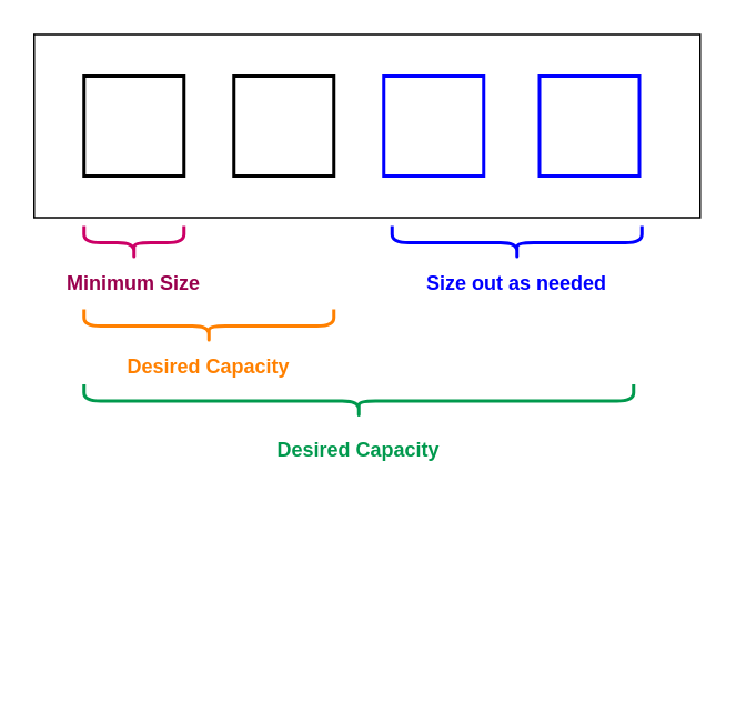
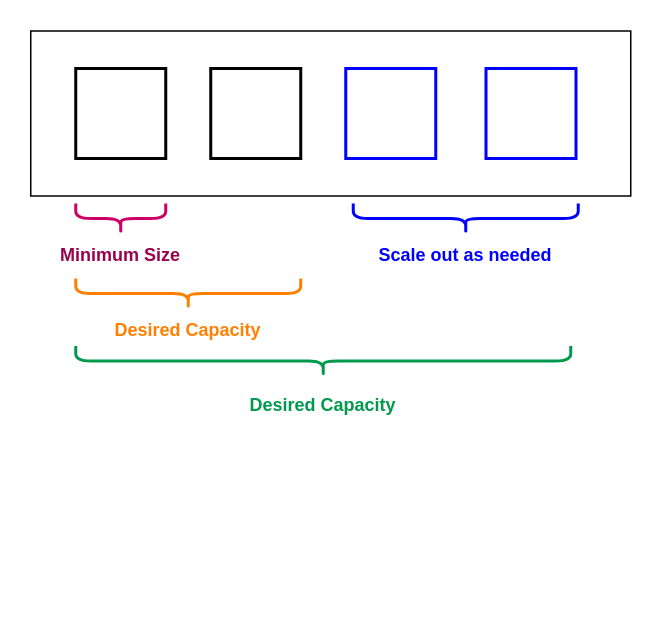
- <mxCell id="12" value="Size out as needed" style="text;html=1;strokeColor=none;fillColor=none;align=center;verticalAlign=middle;whiteSpace=wrap;rounded=0;fontColor=#0000FF;fontStyle=1" vertex="1" parent="1"><mxGeometry x="240" y="155" width="140" height="30" as="geometry" /></mxCell>
+ <mxCell id="12" value="Scale out as needed" style="text;html=1;strokeColor=none;fillColor=none;align=center;verticalAlign=middle;whiteSpace=wrap;rounded=0;fontColor=#0000FF;fontStyle=1" vertex="1" parent="1"><mxGeometry x="240" y="155" width="140" height="30" as="geometry" /></mxCell>
